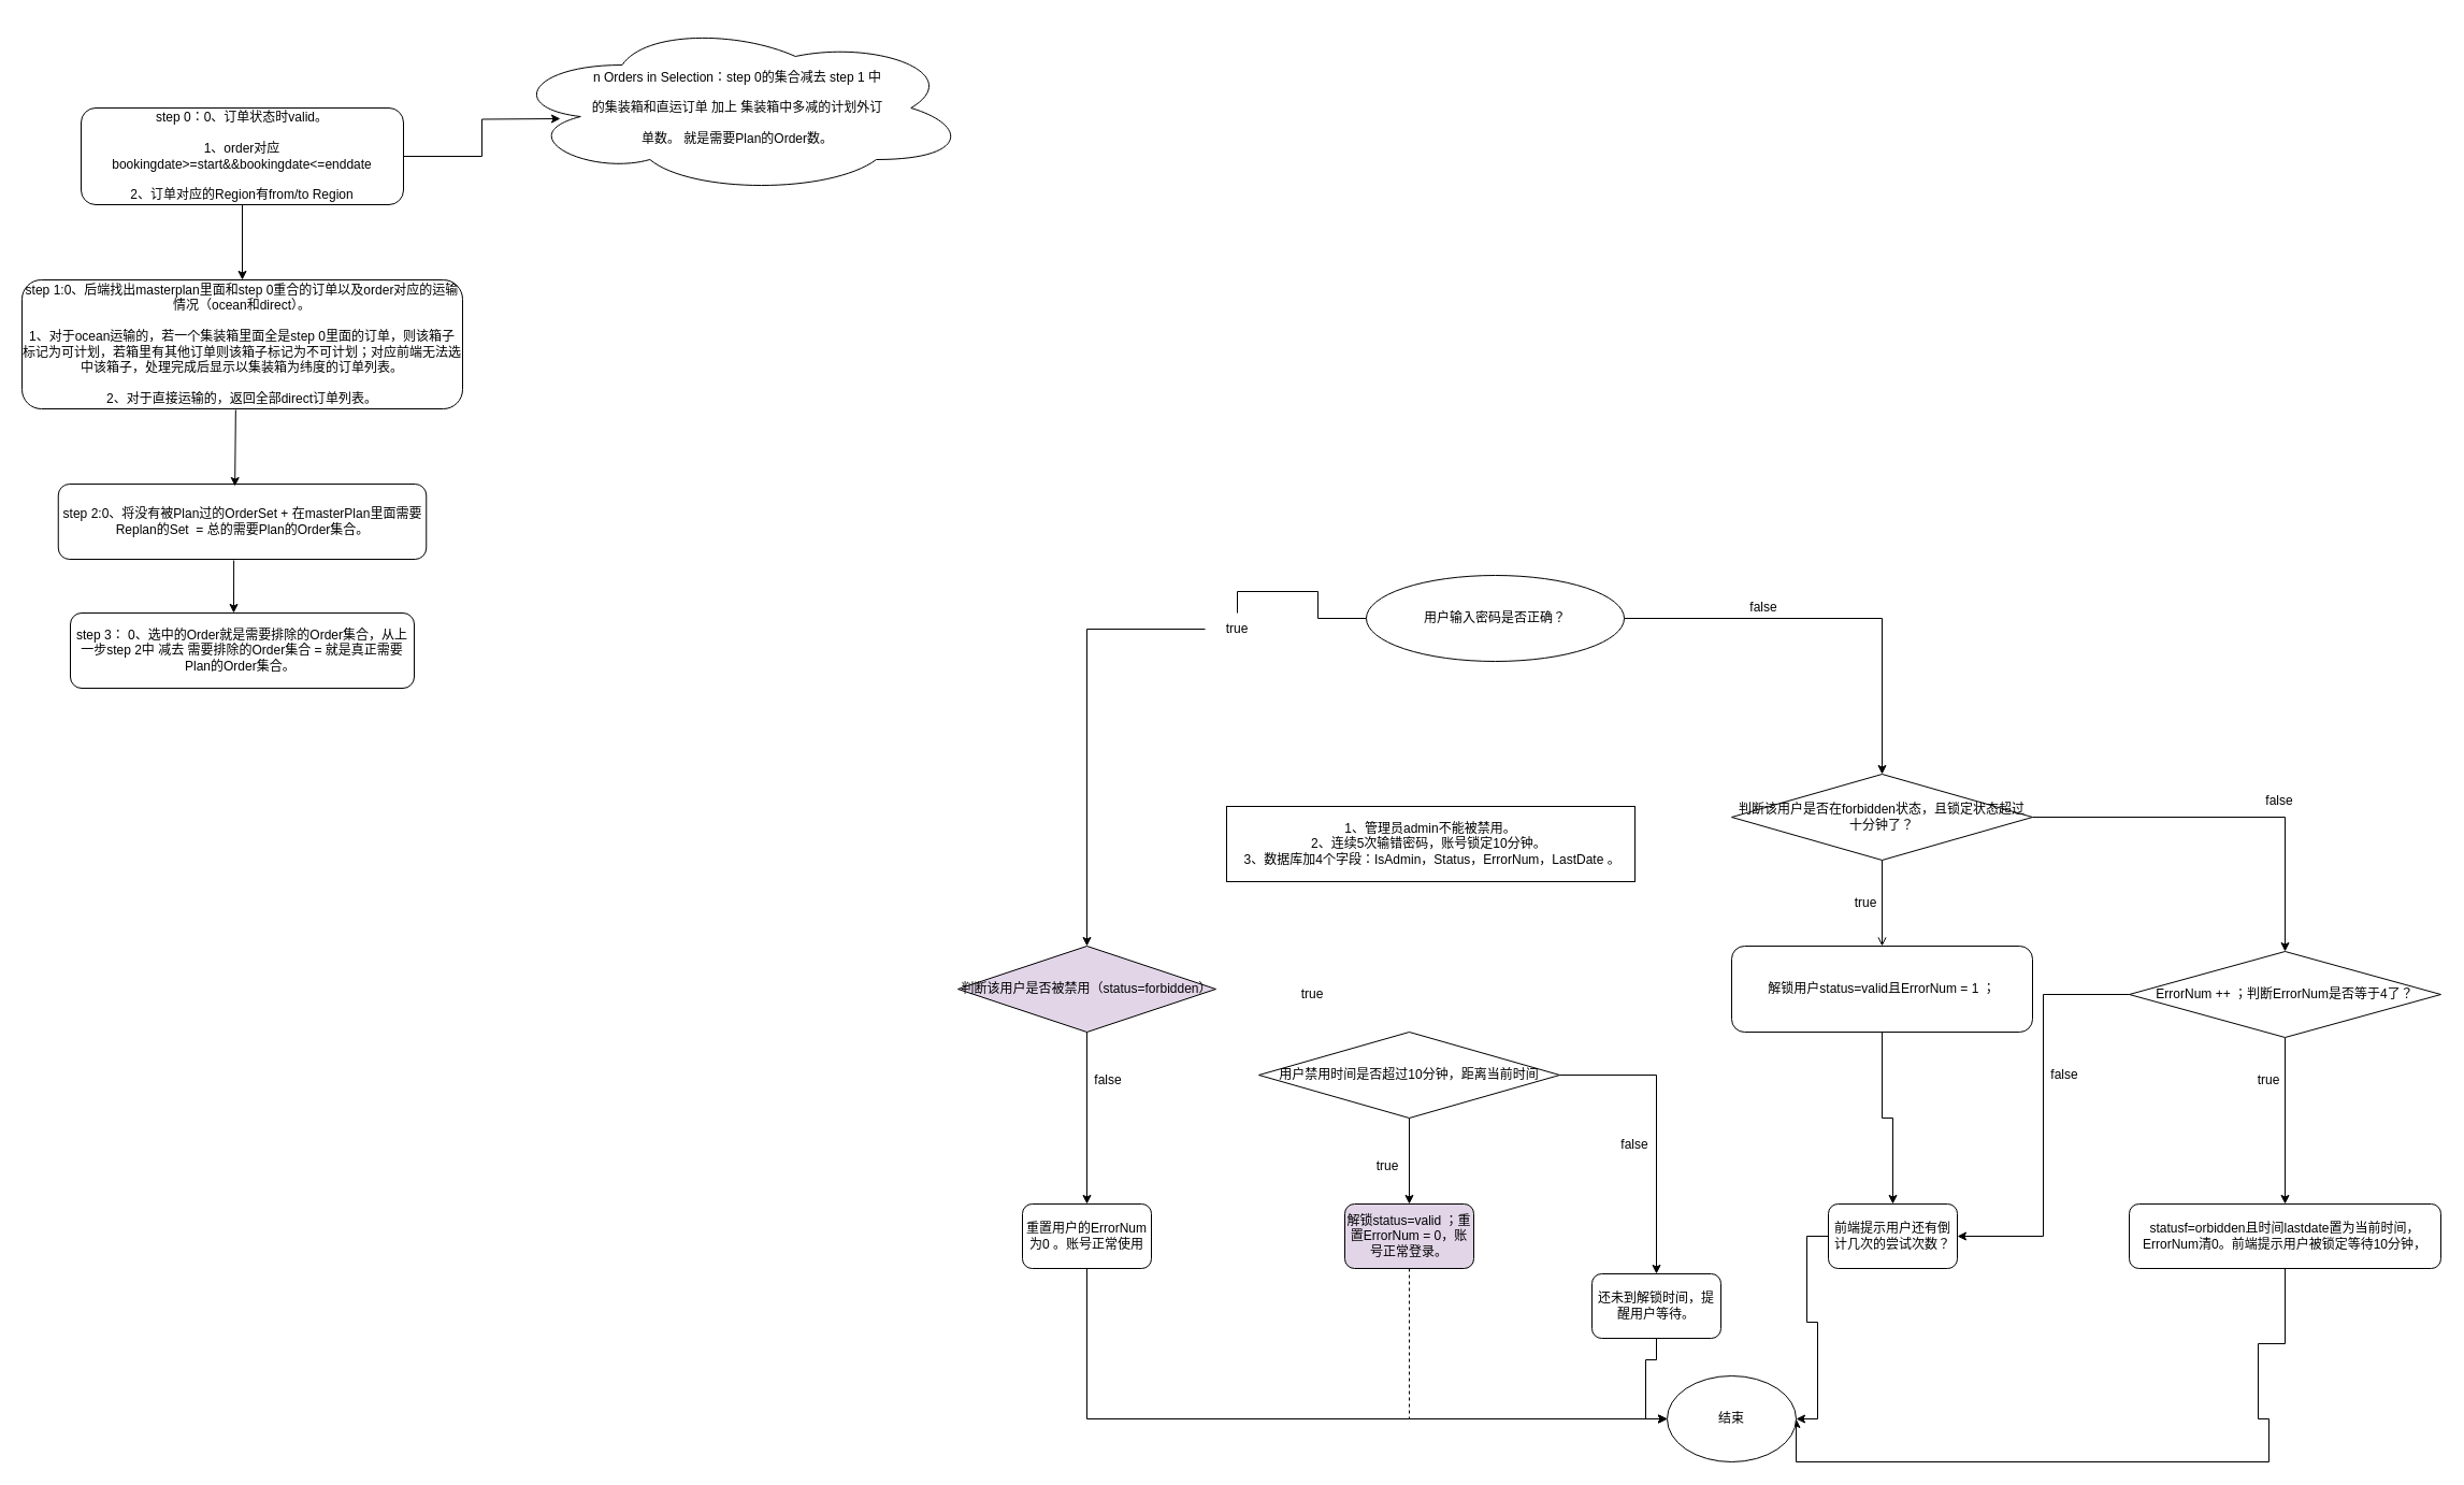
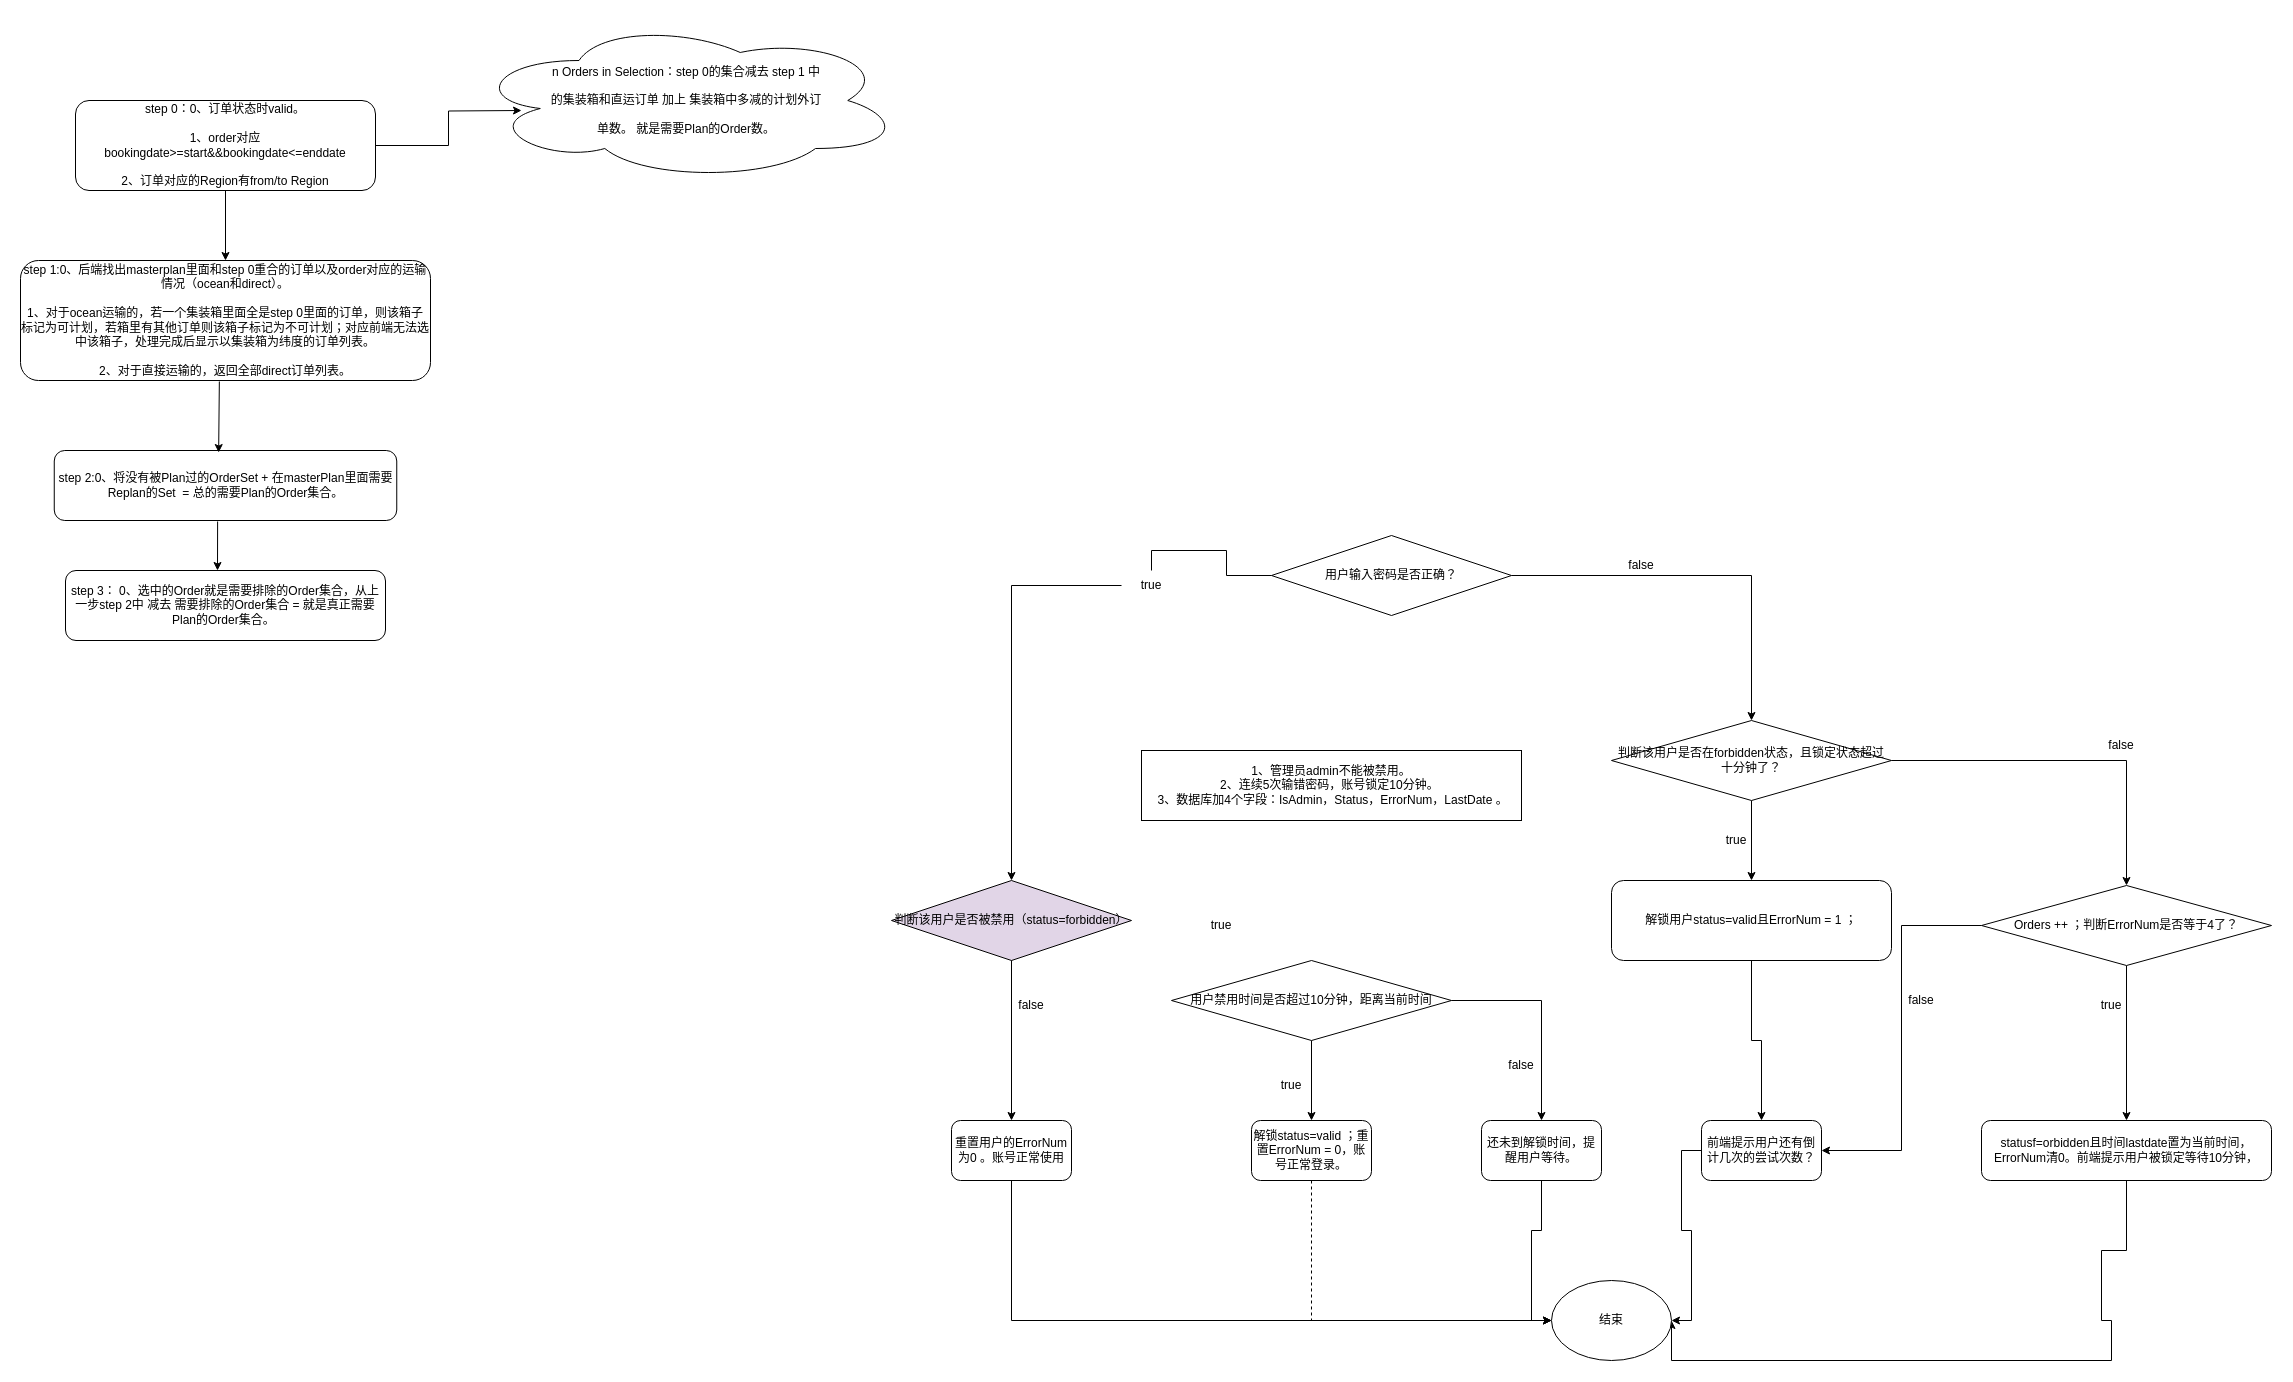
- <mxCell id="13" value="用户输入密码是否正确？" style="ellipse;whiteSpace=wrap;html=1;" vertex="1" parent="1"><mxGeometry x="1271" y="535" width="240" height="80" as="geometry" /></mxCell>
+ <mxCell id="13" value="用户输入密码是否正确？" style="rhombus;whiteSpace=wrap;html=1;" vertex="1" parent="1"><mxGeometry x="1271" y="535" width="240" height="80" as="geometry" /></mxCell>
- <mxCell id="29" value="" style="edgeStyle=orthogonalEdgeStyle;rounded=0;orthogonalLoop=1;jettySize=auto;html=1;endArrow=open;" edge="1" parent="1" source="31" target="34"><mxGeometry relative="1" as="geometry" /></mxCell>
+ <mxCell id="29" value="" style="edgeStyle=orthogonalEdgeStyle;rounded=0;orthogonalLoop=1;jettySize=auto;html=1;" edge="1" parent="1" source="31" target="34"><mxGeometry relative="1" as="geometry" /></mxCell>
- <mxCell id="42" value="&lt;span style=&quot;&quot;&gt;ErrorNum ++ ；判断ErrorNum是否等于4了？&lt;/span&gt;" style="rhombus;whiteSpace=wrap;html=1;" vertex="1" parent="1"><mxGeometry x="1981" y="885" width="290" height="80" as="geometry" /></mxCell>
+ <mxCell id="42" value="&lt;span style=&quot;&quot;&gt;Orders ++ ；判断ErrorNum是否等于4了？&lt;/span&gt;" style="rhombus;whiteSpace=wrap;html=1;" vertex="1" parent="1"><mxGeometry x="1981" y="885" width="290" height="80" as="geometry" /></mxCell>
- <mxCell id="24" value="解锁status=valid ；重置ErrorNum = 0，账号正常登录。" style="rounded=1;whiteSpace=wrap;html=1;fillColor=#e1d5e7;" vertex="1" parent="1"><mxGeometry x="1251" y="1120" width="120" height="60" as="geometry" /></mxCell>
+ <mxCell id="24" value="解锁status=valid ；重置ErrorNum = 0，账号正常登录。" style="rounded=1;whiteSpace=wrap;html=1;" vertex="1" parent="1"><mxGeometry x="1251" y="1120" width="120" height="60" as="geometry" /></mxCell>
- <mxCell id="27" value="还未到解锁时间，提醒用户等待。" style="rounded=1;whiteSpace=wrap;html=1;" vertex="1" parent="1"><mxGeometry x="1481" y="1185" width="120" height="60" as="geometry" /></mxCell>
+ <mxCell id="27" value="还未到解锁时间，提醒用户等待。" style="rounded=1;whiteSpace=wrap;html=1;" vertex="1" parent="1"><mxGeometry x="1481" y="1120" width="120" height="60" as="geometry" /></mxCell>
